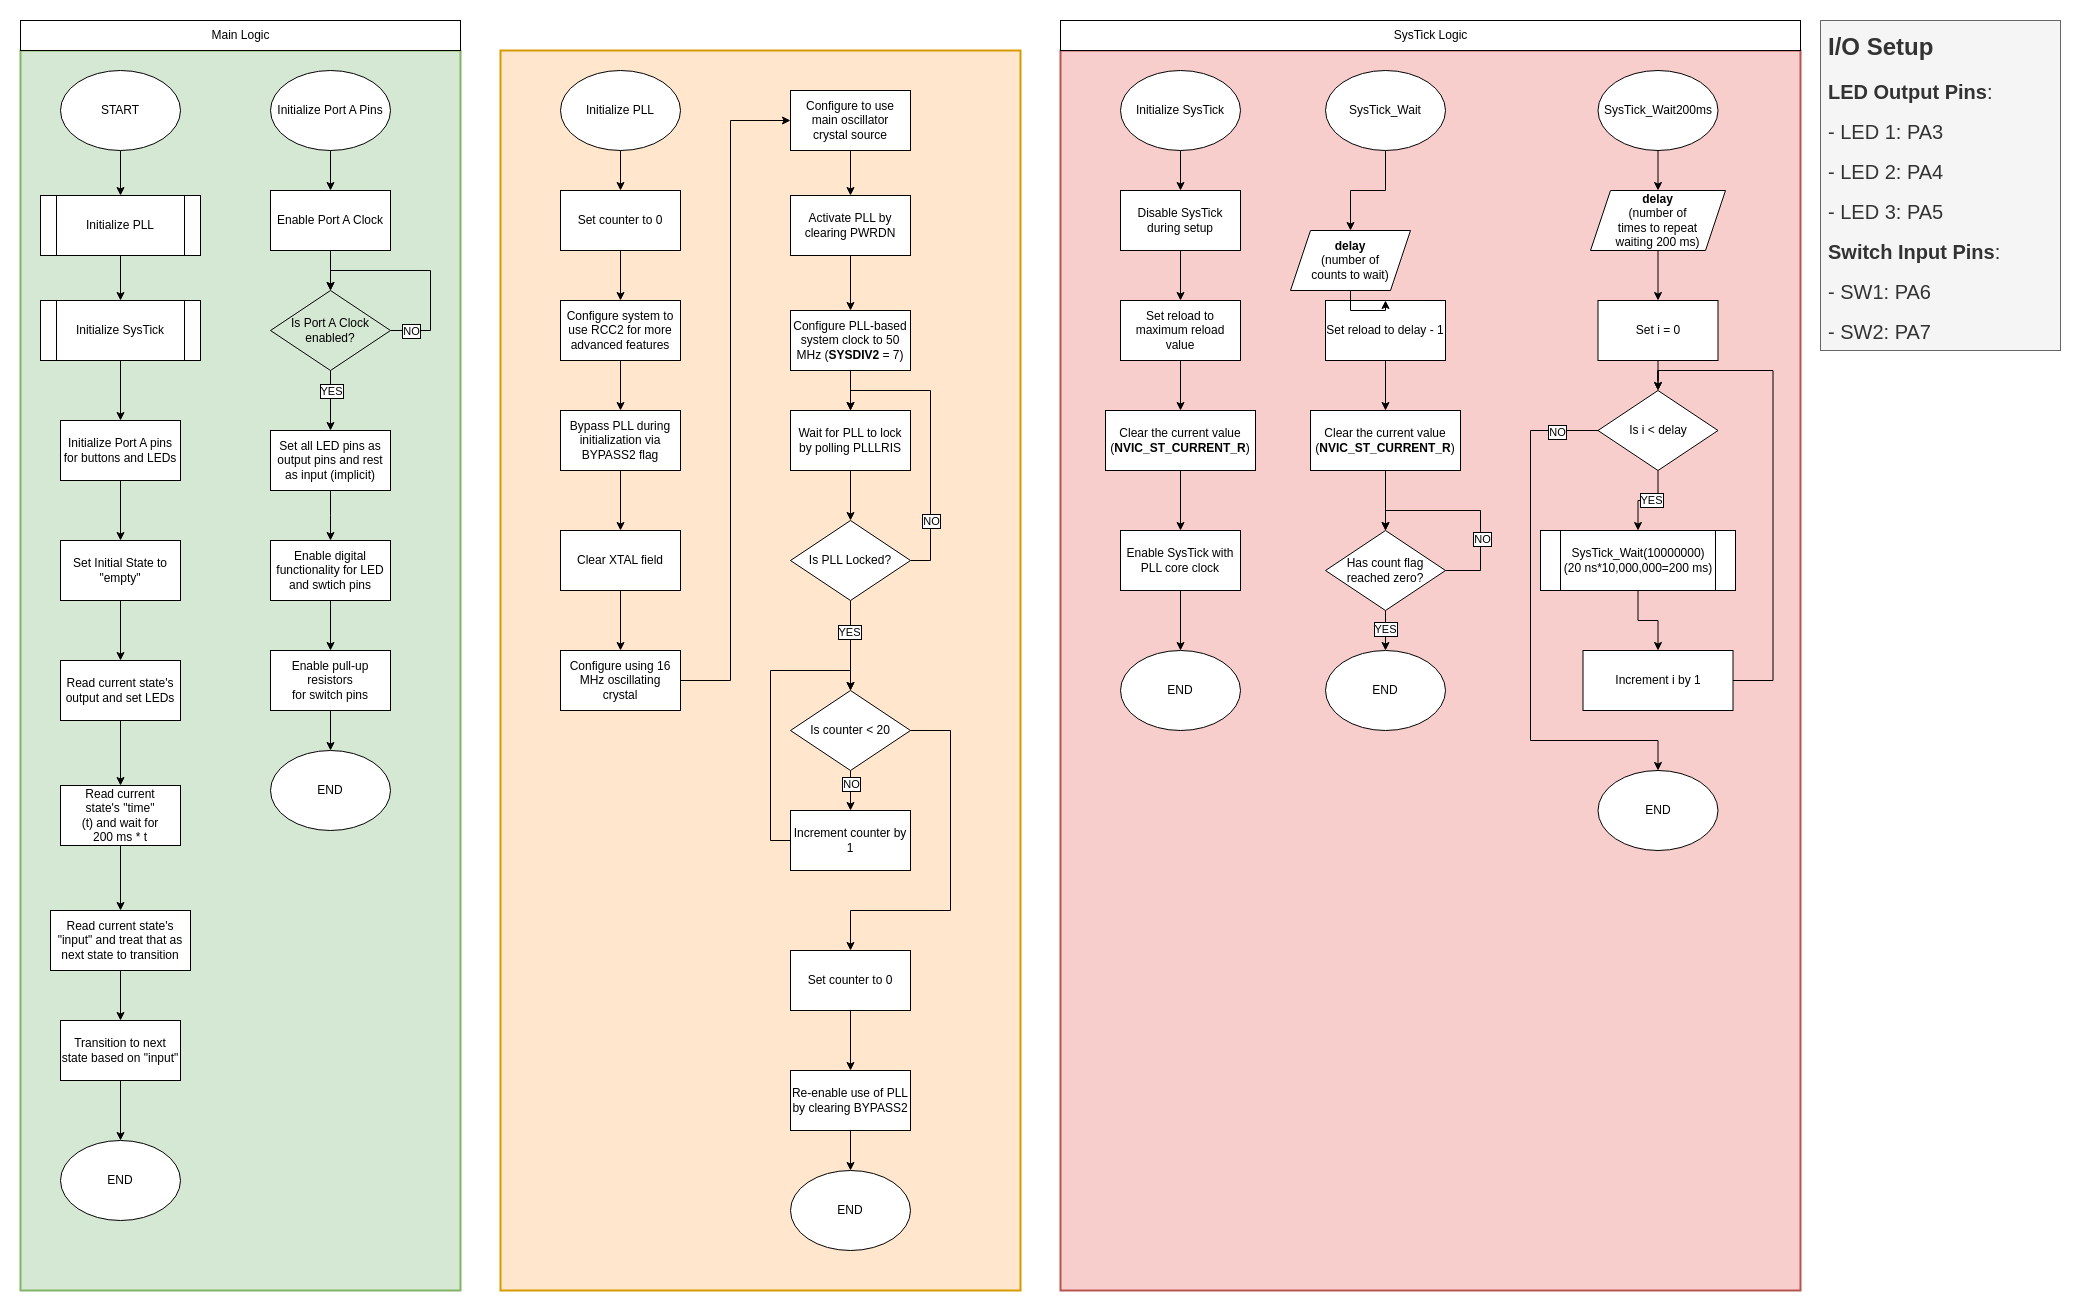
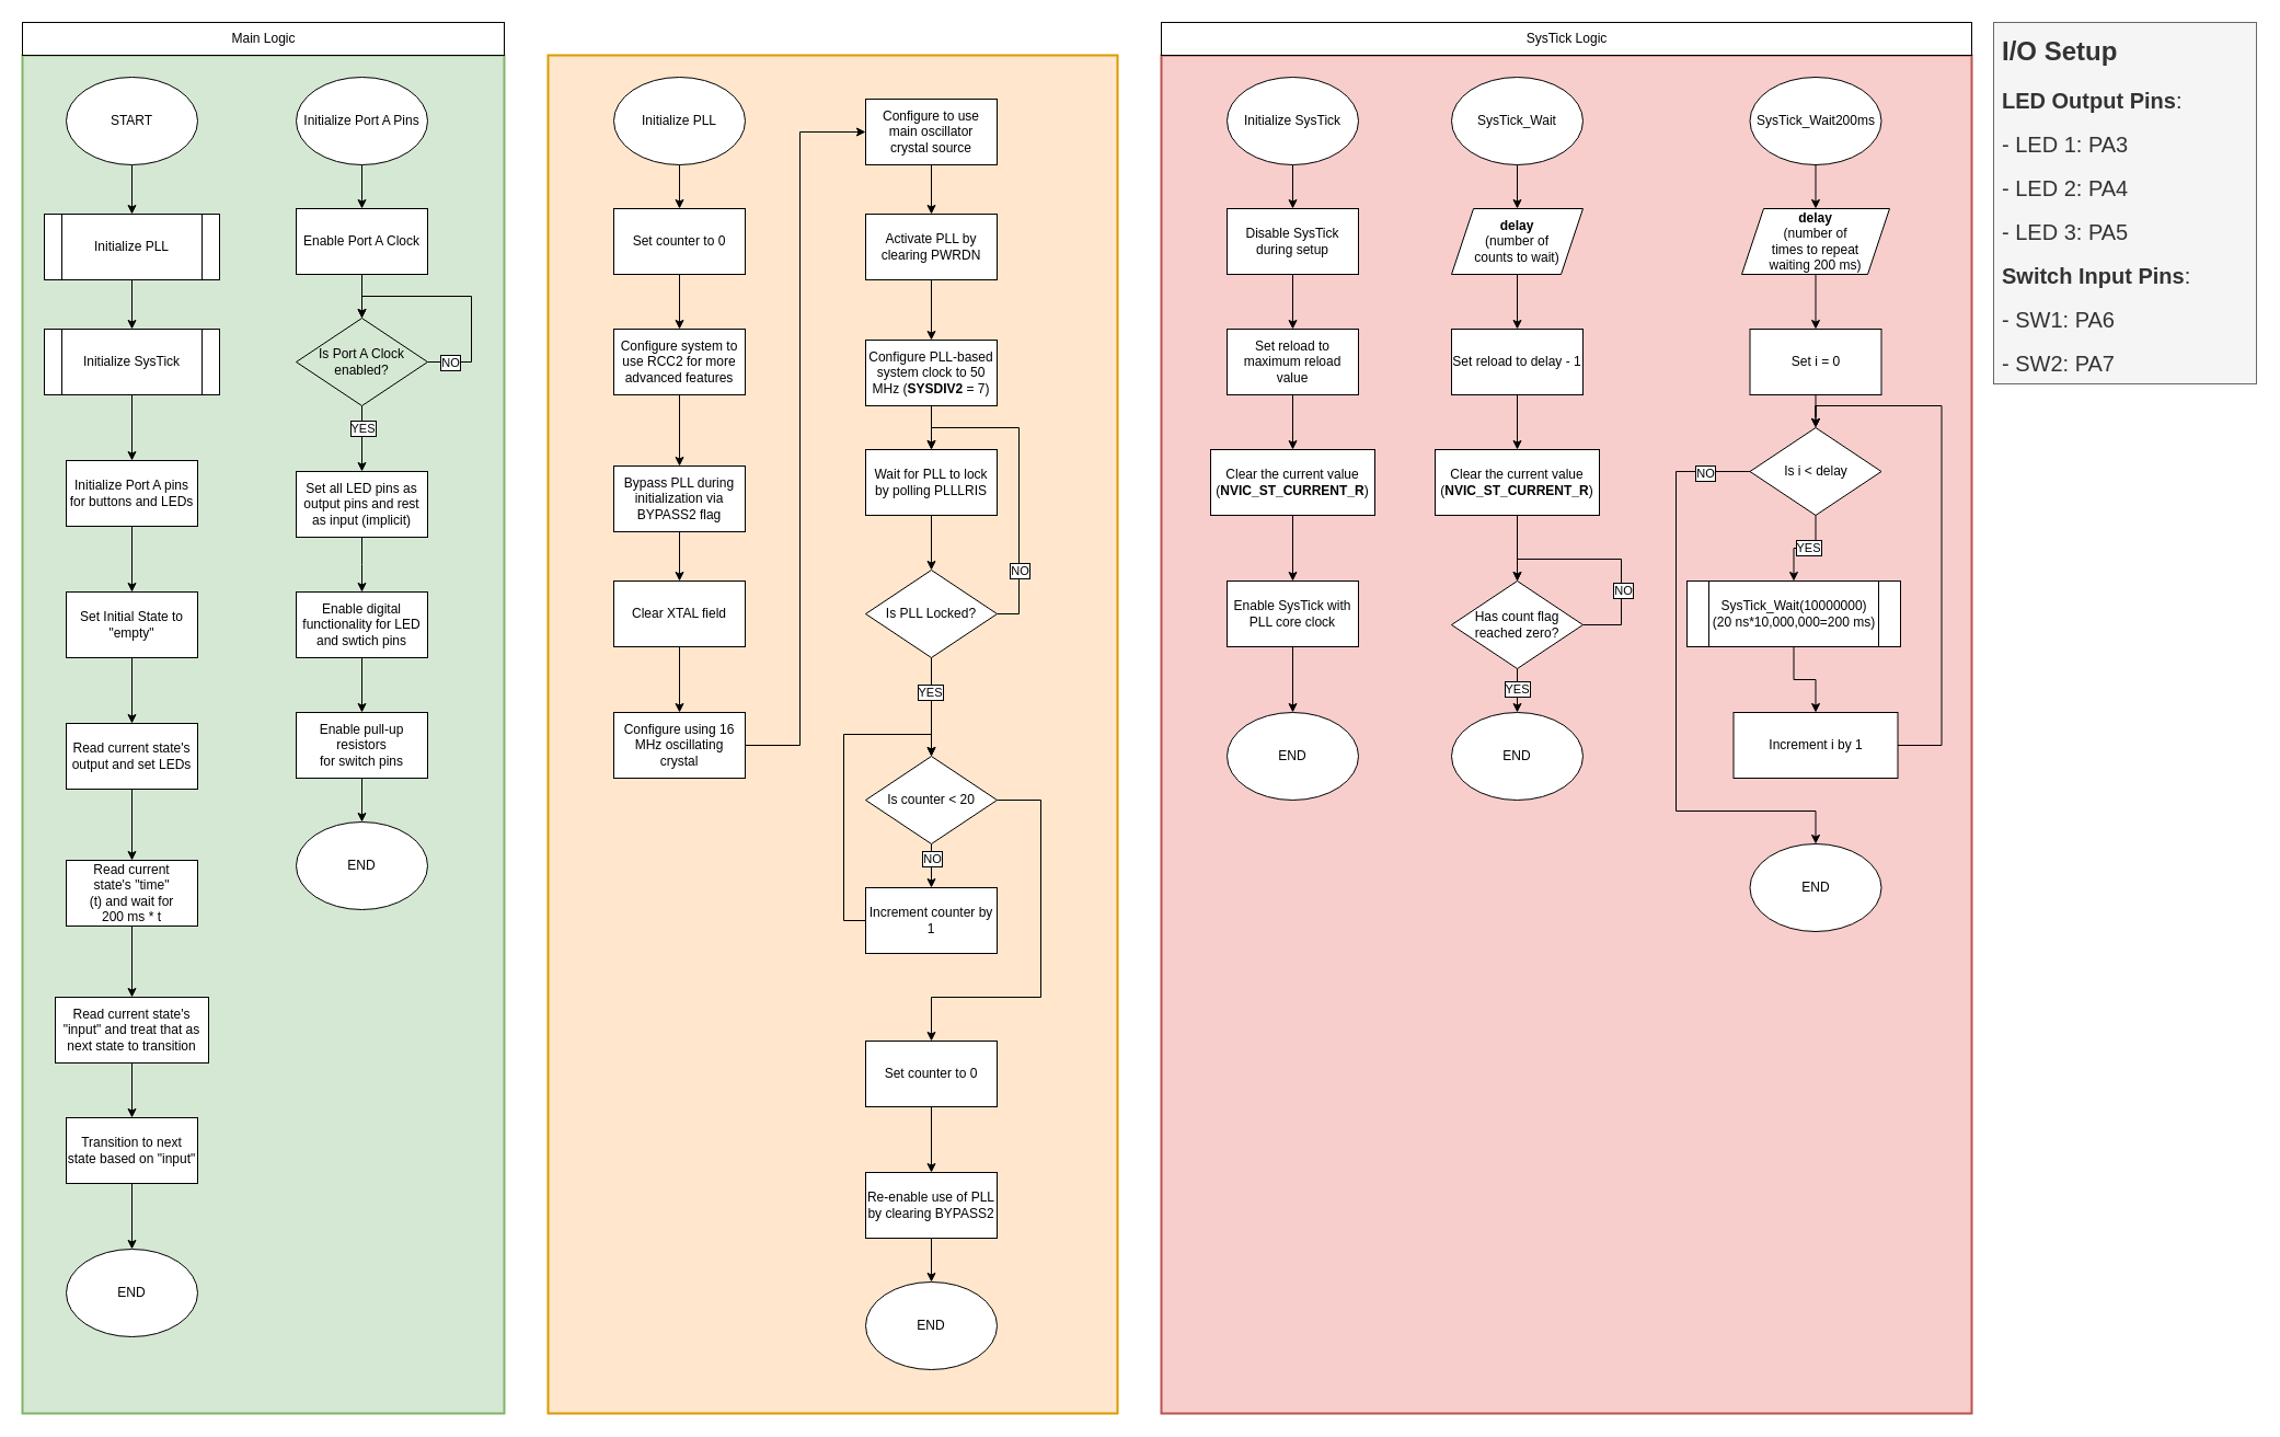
- <mxCell id="98" value="&lt;b&gt;delay&lt;/b&gt;&lt;br&gt;(number of&lt;div&gt;counts to wait)&lt;/div&gt;" style="shape=parallelogram;perimeter=parallelogramPerimeter;whiteSpace=wrap;html=1;fixedSize=1;" vertex="1" parent="1"><mxGeometry x="1290" y="230" width="120" height="60" as="geometry" /></mxCell>
+ <mxCell id="98" value="&lt;b&gt;delay&lt;/b&gt;&lt;br&gt;(number of&lt;div&gt;counts to wait)&lt;/div&gt;" style="shape=parallelogram;perimeter=parallelogramPerimeter;whiteSpace=wrap;html=1;fixedSize=1;" vertex="1" parent="1"><mxGeometry x="1325" y="190" width="120" height="60" as="geometry" /></mxCell>
- <mxCell id="50" value="Bypass PLL during initialization via BYPASS2 flag" style="rounded=0;whiteSpace=wrap;html=1;" vertex="1" parent="1"><mxGeometry x="560" y="410" width="120" height="60" as="geometry" /></mxCell>
+ <mxCell id="50" value="Bypass PLL during initialization via BYPASS2 flag" style="rounded=0;whiteSpace=wrap;html=1;" vertex="1" parent="1"><mxGeometry x="560" y="425" width="120" height="60" as="geometry" /></mxCell>
